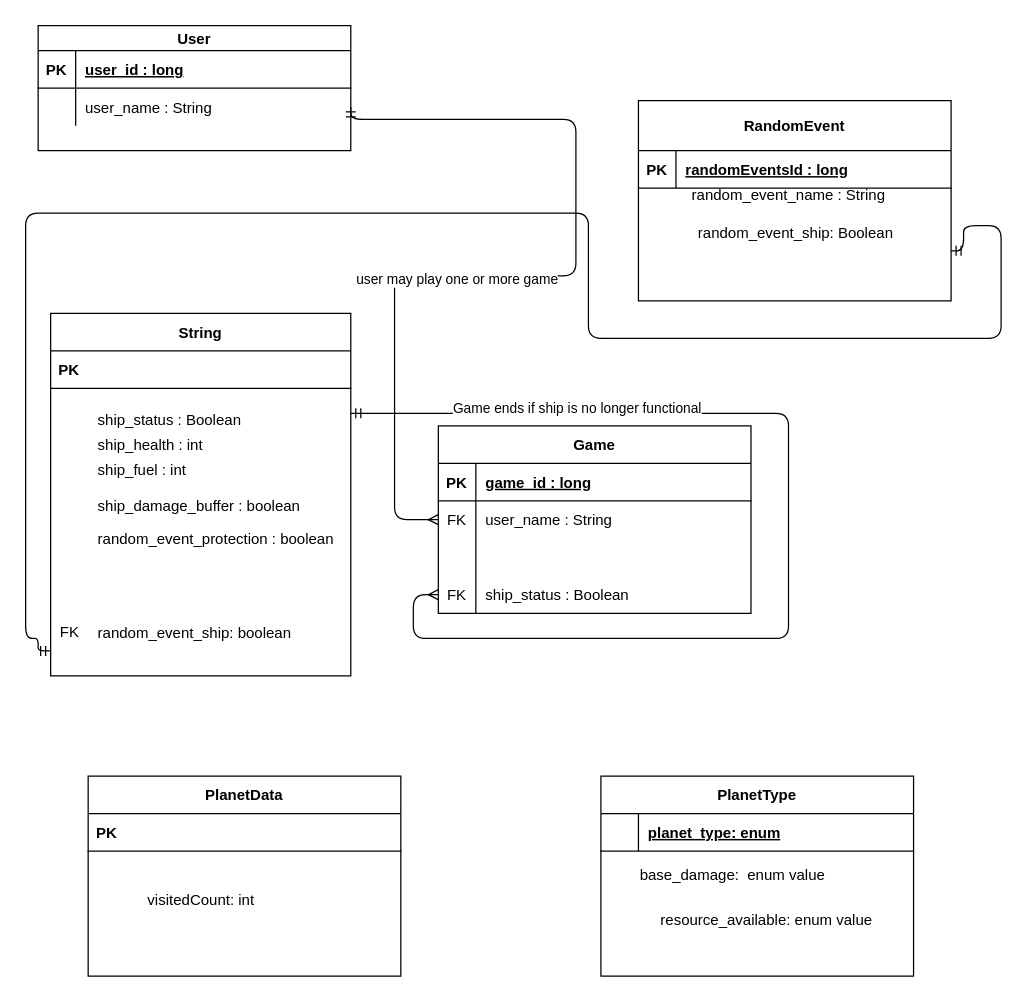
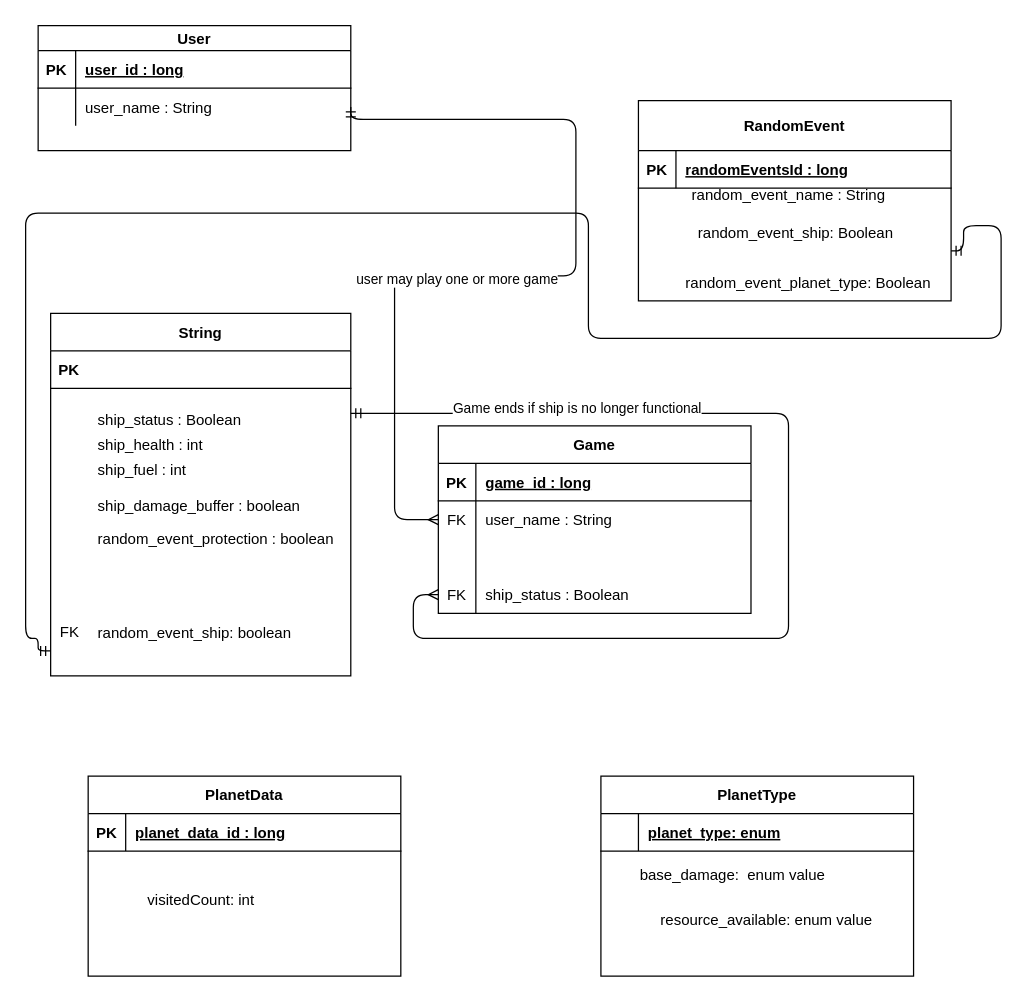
+ <mxCell id="49" value="random_event_planet_type: Boolean" style="shape=partialRectangle;overflow=hidden;connectable=0;fillColor=none;top=0;left=0;bottom=0;right=0;align=left;spacingLeft=6;" parent="1" vertex="1"><mxGeometry x="540" y="210" width="220" height="30" as="geometry" /></mxCell>
+ <mxCell id="53" value="planet_data_id : long" style="shape=partialRectangle;overflow=hidden;connectable=0;fillColor=none;top=0;left=0;bottom=0;right=0;align=left;spacingLeft=6;fontStyle=5;" vertex="1" parent="51"><mxGeometry x="30" width="220" height="30" as="geometry" /></mxCell>
